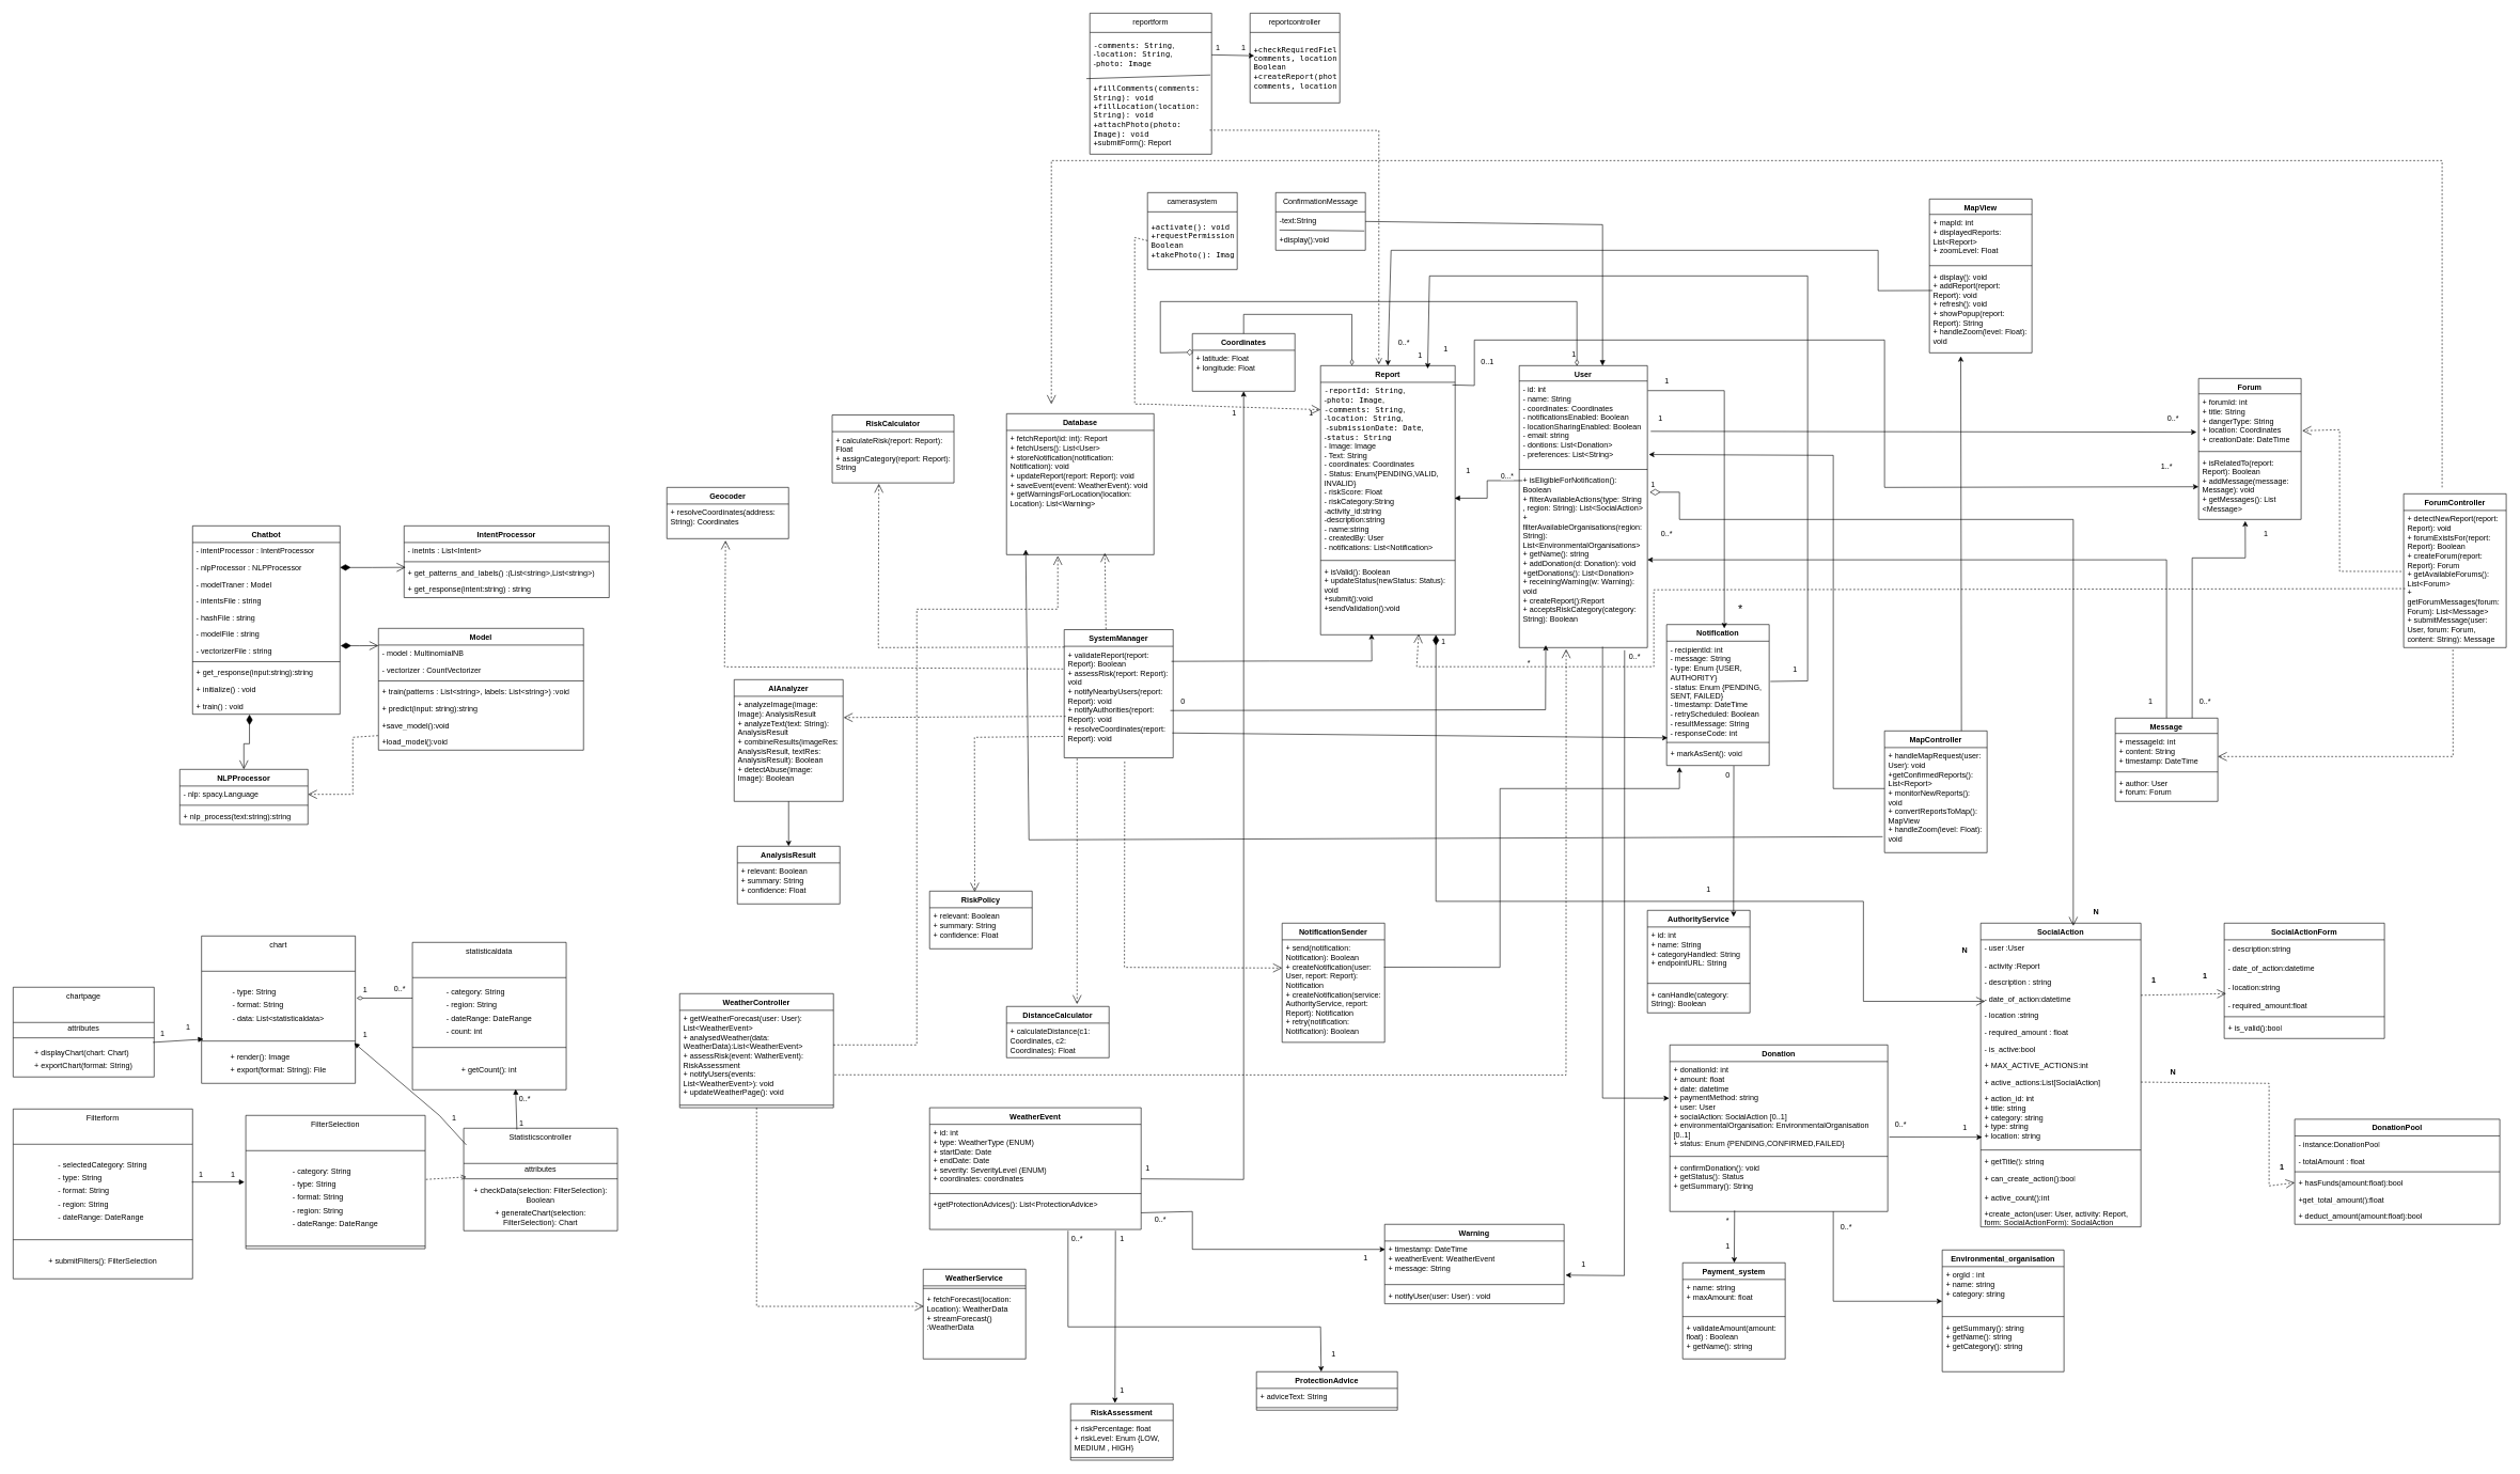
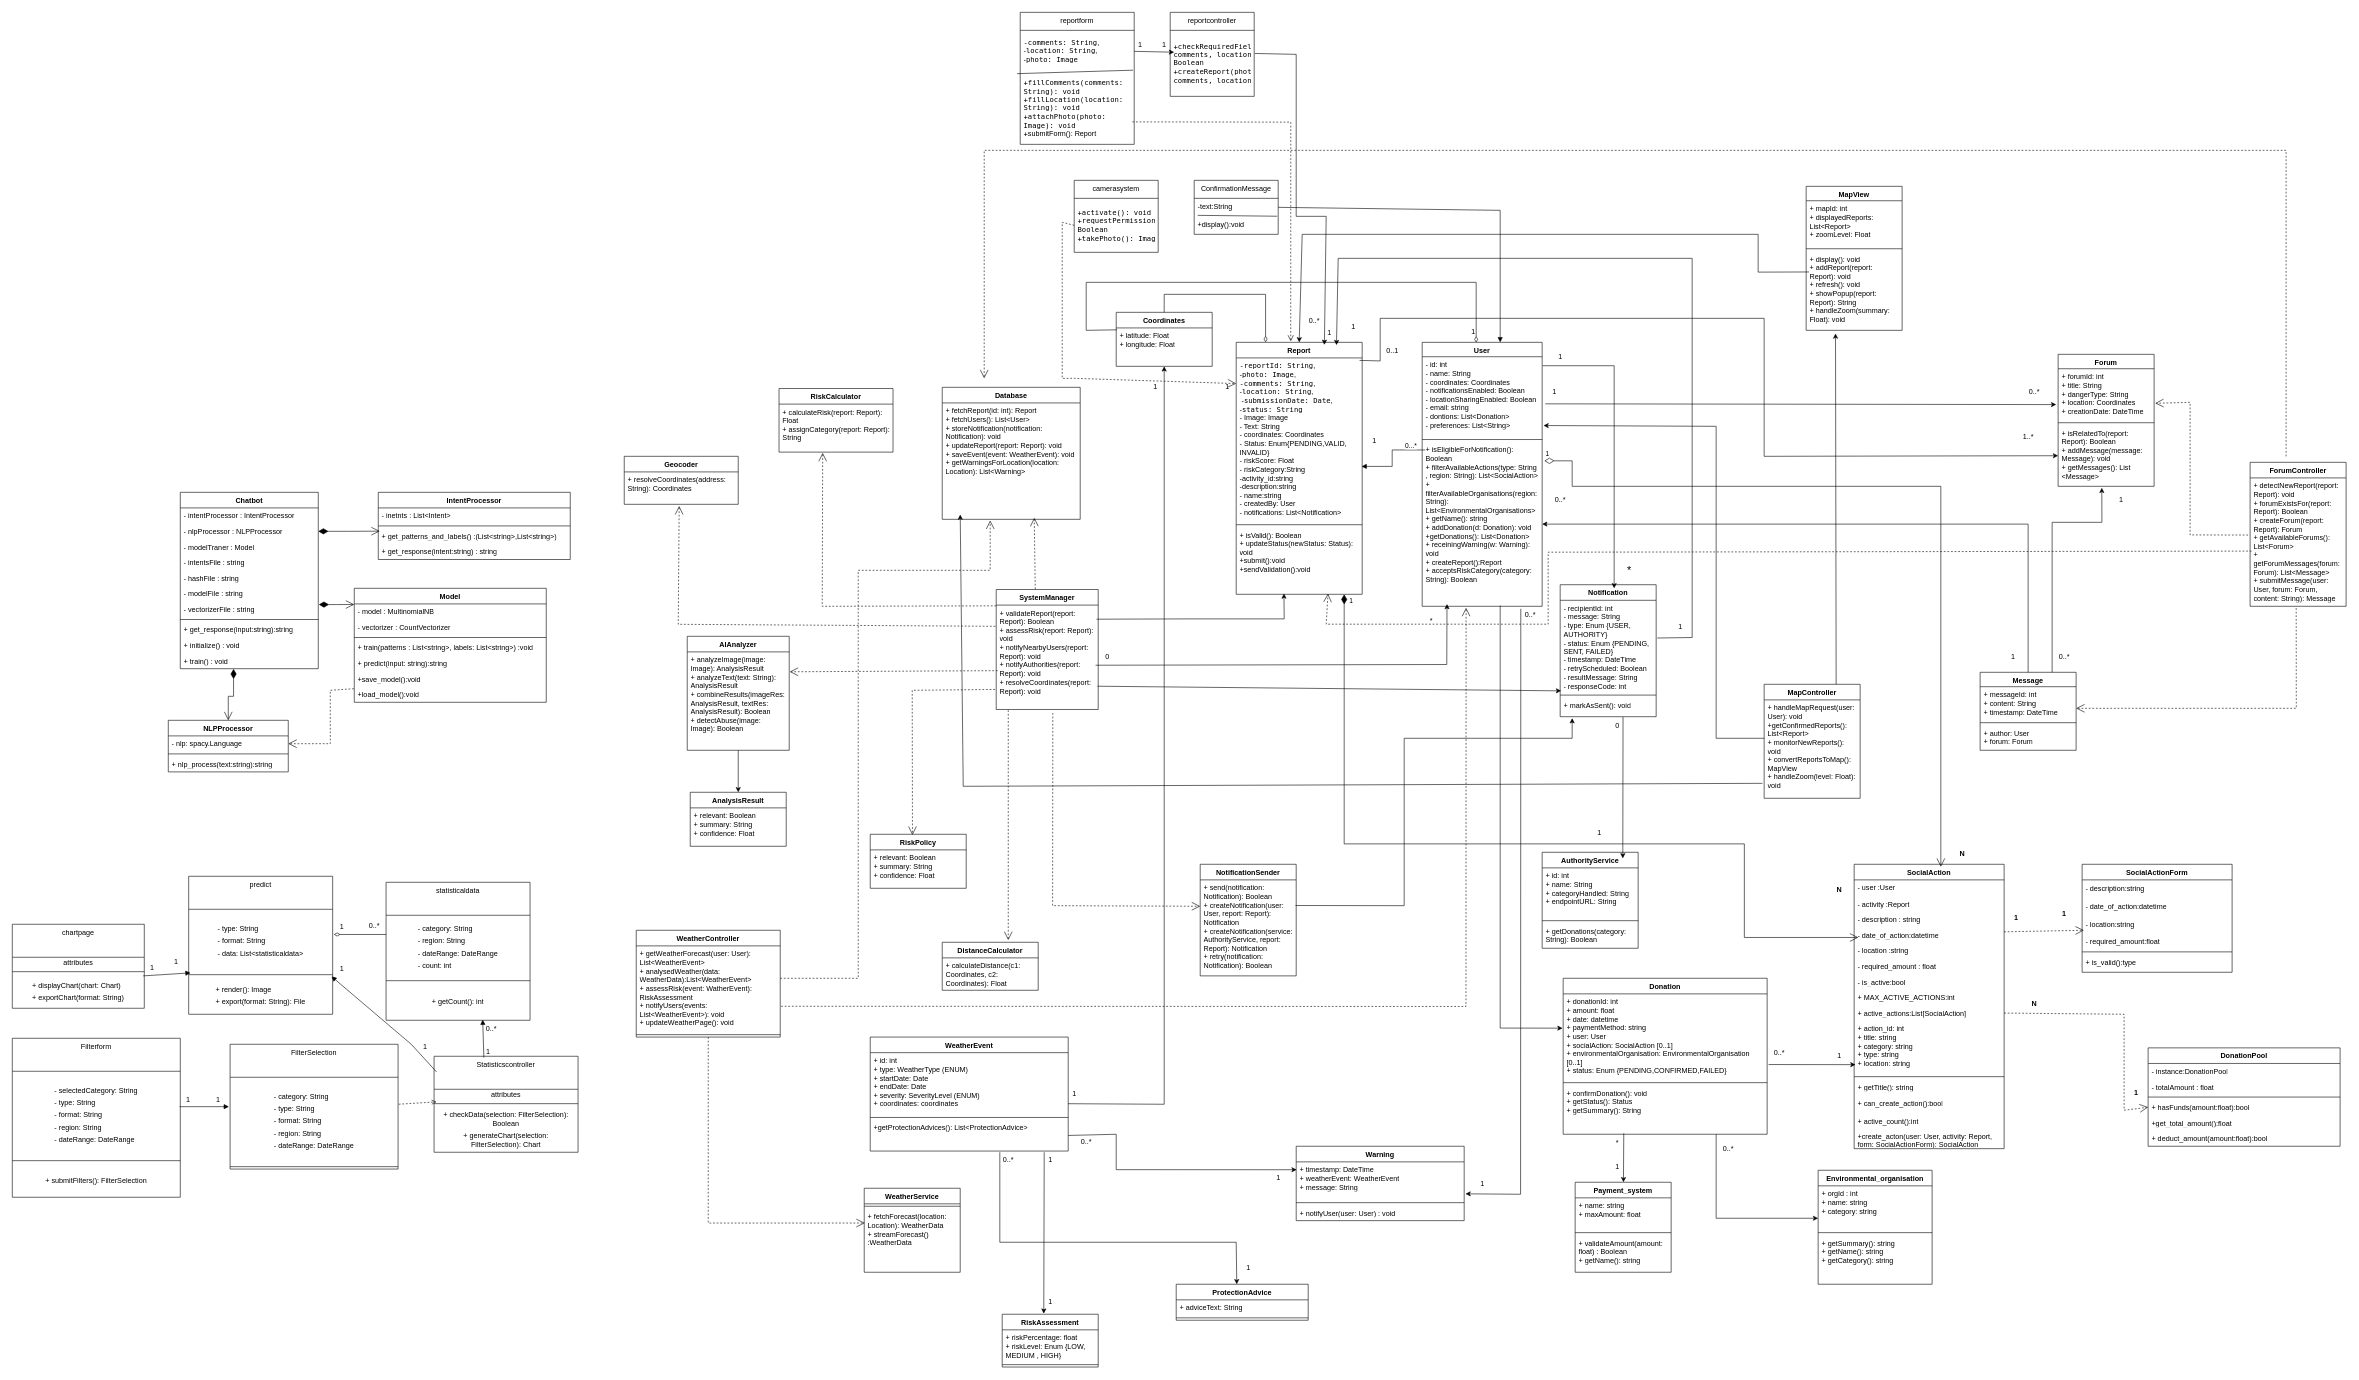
+ <mxCell id="242" value="" style="endArrow=classic;html=1;rounded=0;exitX=1.007;exitY=0.35;exitDx=0;exitDy=0;exitPerimeter=0;entryX=0.7;entryY=0.01;entryDx=0;entryDy=0;entryPerimeter=0;" parent="1" source="238" target="2" edge="1"><mxGeometry relative="1" as="geometry"><mxPoint x="1990" y="220" as="sourcePoint" /><mxPoint x="2090" y="220" as="targetPoint" /><Array as="points"><mxPoint x="2160" y="90" /><mxPoint x="2160" y="360" /><mxPoint x="2210" y="360" /></Array></mxGeometry></mxCell>
- <mxCell id="44" value="+ display(): void&lt;div&gt;+ addReport(report: Report): void&lt;/div&gt;&lt;div&gt;+ refresh(): void&lt;/div&gt;&lt;div&gt;+ showPopup(report: Report): String&lt;/div&gt;&lt;div&gt;+ handleZoom(level: Float): void&lt;br&gt;&lt;div&gt;&lt;br&gt;&lt;div&gt;&lt;br&gt;&lt;/div&gt;&lt;/div&gt;&lt;/div&gt;" style="text;strokeColor=none;fillColor=none;align=left;verticalAlign=top;spacingLeft=4;spacingRight=4;overflow=hidden;rotatable=0;points=[[0,0.5],[1,0.5]];portConstraint=eastwest;whiteSpace=wrap;html=1;" parent="41" vertex="1"><mxGeometry y="108" width="160" height="132" as="geometry" /></mxCell>
+ <mxCell id="44" value="+ display(): void&lt;div&gt;+ addReport(report: Report): void&lt;/div&gt;&lt;div&gt;+ refresh(): void&lt;/div&gt;&lt;div&gt;+ showPopup(report: Report): String&lt;/div&gt;&lt;div&gt;+ handleZoom(summary: Float): void&lt;br&gt;&lt;div&gt;&lt;br&gt;&lt;div&gt;&lt;br&gt;&lt;/div&gt;&lt;/div&gt;&lt;/div&gt;" style="text;strokeColor=none;fillColor=none;align=left;verticalAlign=top;spacingLeft=4;spacingRight=4;overflow=hidden;rotatable=0;points=[[0,0.5],[1,0.5]];portConstraint=eastwest;whiteSpace=wrap;html=1;" parent="41" vertex="1"><mxGeometry y="108" width="160" height="132" as="geometry" /></mxCell>
- <mxCell id="85" value="" style="endArrow=diamond;startArrow=diamondThin;endFill=0;startFill=0;html=1;verticalAlign=bottom;labelBackgroundColor=none;strokeWidth=1;startSize=8;endSize=8;rounded=0;exitX=0.45;exitY=0.001;exitDx=0;exitDy=0;exitPerimeter=0;entryX=0.008;entryY=0.049;entryDx=0;entryDy=0;entryPerimeter=0;" parent="1" source="12" target="40" edge="1"><mxGeometry width="160" relative="1" as="geometry"><mxPoint x="2210" y="340" as="sourcePoint" /><mxPoint x="1850" y="540" as="targetPoint" /><Array as="points"><mxPoint x="2460" y="470" /><mxPoint x="1810" y="470" /><mxPoint x="1810" y="550" /></Array></mxGeometry></mxCell>
+ <mxCell id="85" value="" style="endArrow=none;startArrow=diamondThin;endFill=0;startFill=0;html=1;verticalAlign=bottom;labelBackgroundColor=none;strokeWidth=1;startSize=8;endSize=8;rounded=0;exitX=0.45;exitY=0.001;exitDx=0;exitDy=0;exitPerimeter=0;entryX=0.008;entryY=0.049;entryDx=0;entryDy=0;entryPerimeter=0;" parent="1" source="12" target="40" edge="1"><mxGeometry width="160" relative="1" as="geometry"><mxPoint x="2210" y="340" as="sourcePoint" /><mxPoint x="1850" y="540" as="targetPoint" /><Array as="points"><mxPoint x="2460" y="470" /><mxPoint x="1810" y="470" /><mxPoint x="1810" y="550" /></Array></mxGeometry></mxCell>
- <mxCell id="106" value="0..1" style="text;html=1;align=center;verticalAlign=middle;resizable=0;points=[];autosize=1;strokeColor=none;fillColor=none;" parent="1" vertex="1"><mxGeometry x="2300" y="550" width="40" height="30" as="geometry" /></mxCell>
+ <mxCell id="106" value="0..1" style="text;html=1;align=center;verticalAlign=middle;resizable=0;points=[];autosize=1;strokeColor=none;fillColor=none;" parent="1" vertex="1"><mxGeometry x="2300" y="570" width="40" height="30" as="geometry" /></mxCell>
- <mxCell id="267" value="chart" style="swimlane;fontStyle=0;align=center;verticalAlign=top;childLayout=stackLayout;horizontal=1;startSize=55;horizontalStack=0;resizeParent=1;resizeParentMax=0;resizeLast=0;collapsible=0;marginBottom=0;html=1;whiteSpace=wrap;" parent="1" vertex="1"><mxGeometry x="314" y="1460" width="240" height="230" as="geometry" /></mxCell>
+ <mxCell id="267" value="predict" style="swimlane;fontStyle=0;align=center;verticalAlign=top;childLayout=stackLayout;horizontal=1;startSize=55;horizontalStack=0;resizeParent=1;resizeParentMax=0;resizeLast=0;collapsible=0;marginBottom=0;html=1;whiteSpace=wrap;" parent="1" vertex="1"><mxGeometry x="314" y="1460" width="240" height="230" as="geometry" /></mxCell>
- <mxCell id="27" value="+ canHandle(category: String): Boolean" style="text;strokeColor=none;fillColor=none;align=left;verticalAlign=top;spacingLeft=4;spacingRight=4;overflow=hidden;rotatable=0;points=[[0,0.5],[1,0.5]];portConstraint=eastwest;whiteSpace=wrap;html=1;" parent="24" vertex="1"><mxGeometry y="118" width="160" height="42" as="geometry" /></mxCell>
+ <mxCell id="27" value="+ getDonations(category: String): Boolean" style="text;strokeColor=none;fillColor=none;align=left;verticalAlign=top;spacingLeft=4;spacingRight=4;overflow=hidden;rotatable=0;points=[[0,0.5],[1,0.5]];portConstraint=eastwest;whiteSpace=wrap;html=1;" parent="24" vertex="1"><mxGeometry y="118" width="160" height="42" as="geometry" /></mxCell>
- <mxCell id="216" value="+ is_valid():bool" style="text;strokeColor=none;fillColor=none;align=left;verticalAlign=middle;spacingLeft=4;spacingRight=4;overflow=hidden;points=[[0,0.5],[1,0.5]];portConstraint=eastwest;rotatable=0;whiteSpace=wrap;html=1;" parent="210" vertex="1"><mxGeometry y="150" width="250" height="30" as="geometry" /></mxCell>
+ <mxCell id="216" value="+ is_valid():type" style="text;strokeColor=none;fillColor=none;align=left;verticalAlign=middle;spacingLeft=4;spacingRight=4;overflow=hidden;points=[[0,0.5],[1,0.5]];portConstraint=eastwest;rotatable=0;whiteSpace=wrap;html=1;" parent="210" vertex="1"><mxGeometry y="150" width="250" height="30" as="geometry" /></mxCell>
